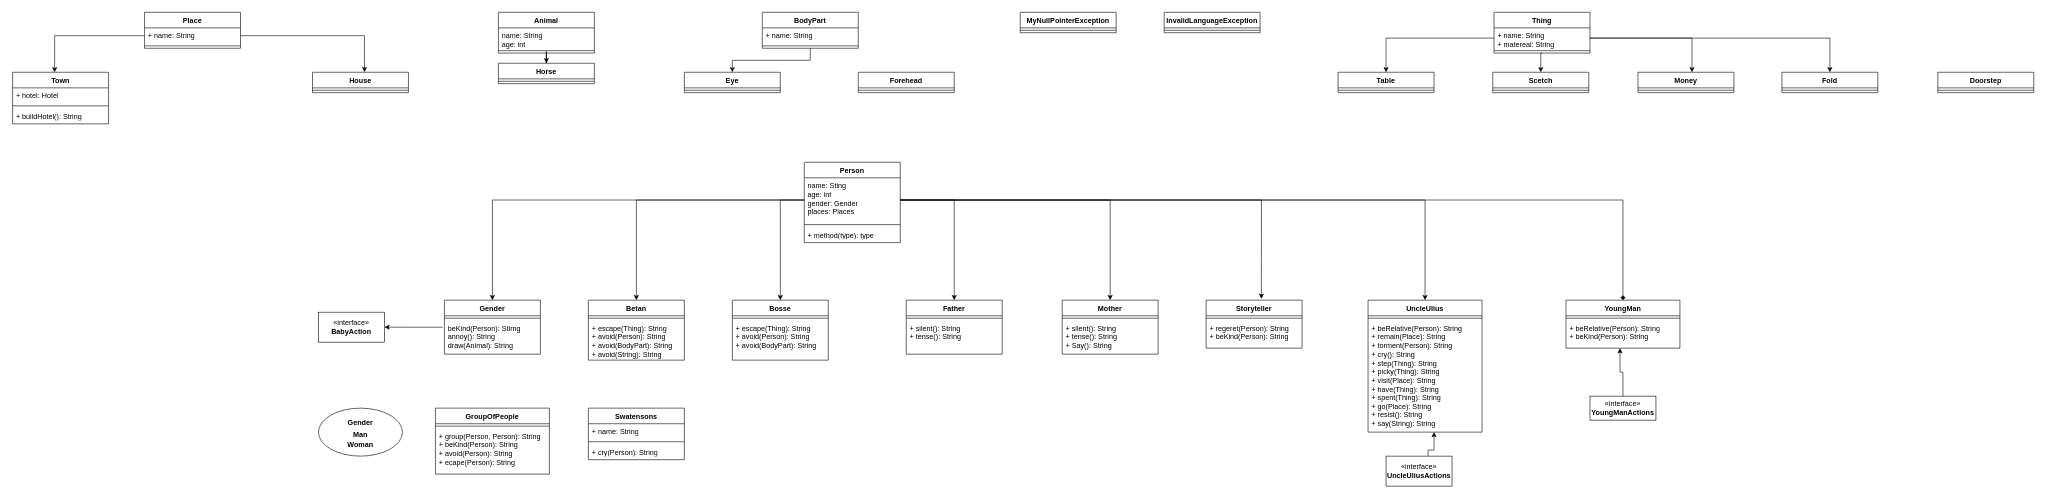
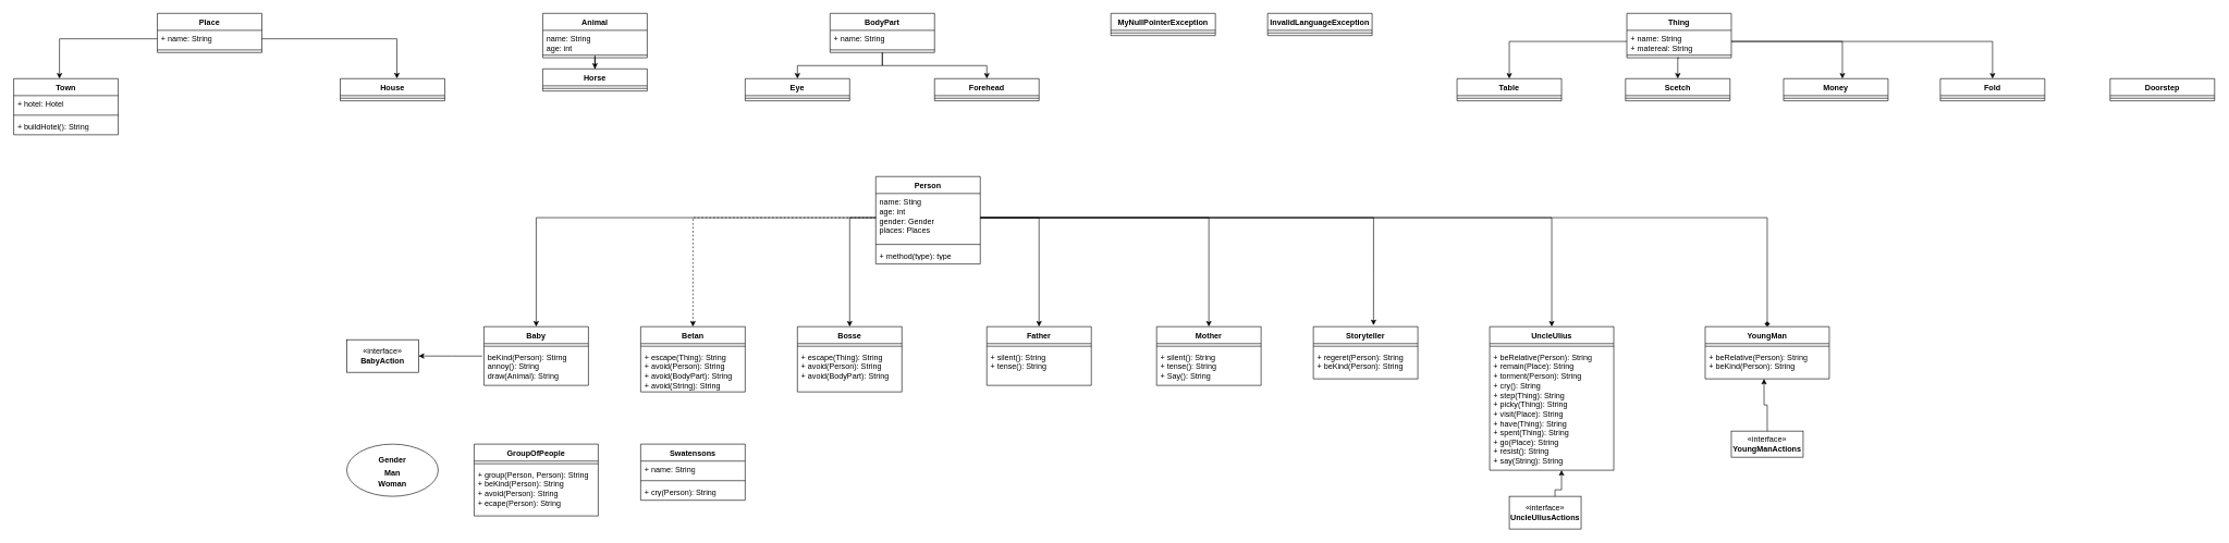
+ <mxCell id="9" style="edgeStyle=orthogonalEdgeStyle;rounded=0;orthogonalLoop=1;jettySize=auto;html=1;exitX=0.5;exitY=1;exitDx=0;exitDy=0;" edge="1" parent="1" source="10" target="15"><mxGeometry relative="1" as="geometry" /></mxCell>
- <mxCell id="34" style="edgeStyle=orthogonalEdgeStyle;rounded=0;orthogonalLoop=1;jettySize=auto;html=1;exitX=0;exitY=0.5;exitDx=0;exitDy=0;" edge="1" parent="1" source="22" target="31"><mxGeometry relative="1" as="geometry"><mxPoint x="1180" y="500" as="targetPoint" /></mxGeometry></mxCell>
+ <mxCell id="34" style="edgeStyle=orthogonalEdgeStyle;rounded=0;orthogonalLoop=1;jettySize=auto;html=1;exitX=0;exitY=0.5;exitDx=0;exitDy=0;dashed=1;" edge="1" parent="1" source="22" target="31"><mxGeometry relative="1" as="geometry"><mxPoint x="1180" y="500" as="targetPoint" /></mxGeometry></mxCell>
- <mxCell id="25" value="Gender" style="swimlane;fontStyle=1;align=center;verticalAlign=top;childLayout=stackLayout;horizontal=1;startSize=26;horizontalStack=0;resizeParent=1;resizeParentMax=0;resizeLast=0;collapsible=1;marginBottom=0;whiteSpace=wrap;html=1;" vertex="1" parent="1"><mxGeometry x="740" y="500" width="160" height="90" as="geometry" /></mxCell>
+ <mxCell id="25" value="Baby" style="swimlane;fontStyle=1;align=center;verticalAlign=top;childLayout=stackLayout;horizontal=1;startSize=26;horizontalStack=0;resizeParent=1;resizeParentMax=0;resizeLast=0;collapsible=1;marginBottom=0;whiteSpace=wrap;html=1;" vertex="1" parent="1"><mxGeometry x="740" y="500" width="160" height="90" as="geometry" /></mxCell>
